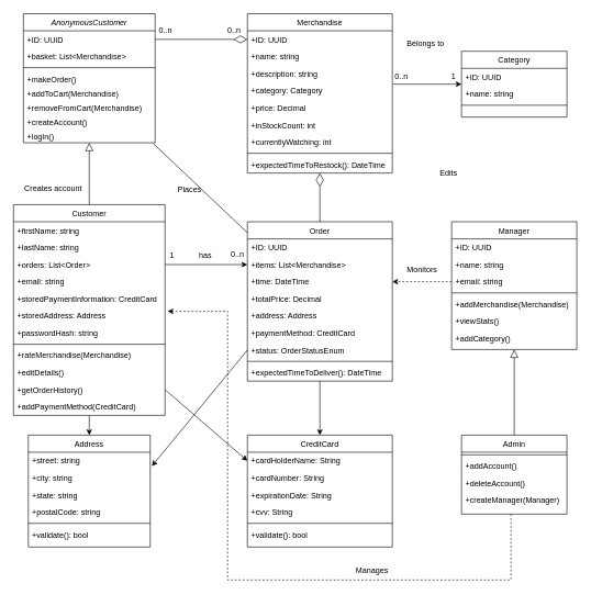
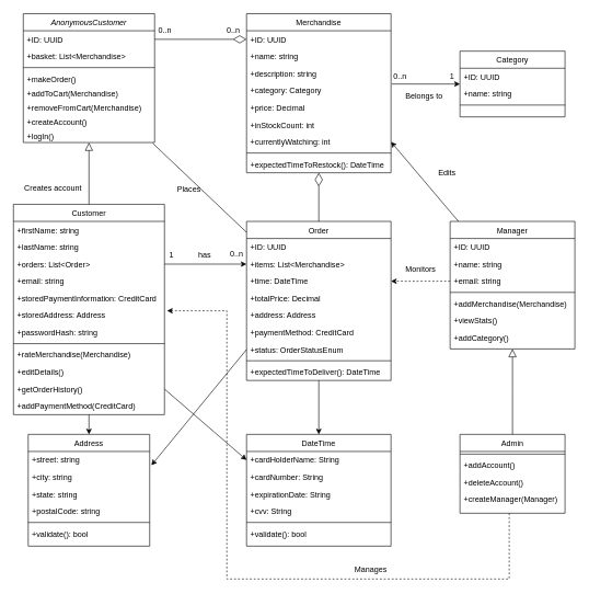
- <mxCell id="80" value="Belongs to" style="text;html=1;align=center;verticalAlign=middle;resizable=0;points=[];autosize=1;strokeColor=none;fillColor=none;" parent="1" vertex="1"><mxGeometry x="605" y="50" width="80" height="30" as="geometry" /></mxCell>
+ <mxCell id="80" value="Belongs to" style="text;html=1;align=center;verticalAlign=middle;resizable=0;points=[];autosize=1;strokeColor=none;fillColor=none;" parent="1" vertex="1"><mxGeometry x="605" y="130" width="80" height="30" as="geometry" /></mxCell>
+ <mxCell id="65" style="rounded=0;orthogonalLoop=1;jettySize=auto;html=1;entryX=1;entryY=0.5;entryDx=0;entryDy=0;" parent="1" source="66" target="47" edge="1"><mxGeometry relative="1" as="geometry" /></mxCell>
- <mxCell id="81" value="CreditCard" style="swimlane;fontStyle=0;align=center;verticalAlign=top;childLayout=stackLayout;horizontal=1;startSize=26;horizontalStack=0;resizeParent=1;resizeLast=0;collapsible=1;marginBottom=0;rounded=0;shadow=0;strokeWidth=1;" parent="1" vertex="1"><mxGeometry x="375" y="660" width="220" height="170" as="geometry"><mxRectangle x="130" y="380" width="160" height="26" as="alternateBounds" /></mxGeometry></mxCell>
+ <mxCell id="81" value="DateTime" style="swimlane;fontStyle=0;align=center;verticalAlign=top;childLayout=stackLayout;horizontal=1;startSize=26;horizontalStack=0;resizeParent=1;resizeLast=0;collapsible=1;marginBottom=0;rounded=0;shadow=0;strokeWidth=1;" parent="1" vertex="1"><mxGeometry x="375" y="660" width="220" height="170" as="geometry"><mxRectangle x="130" y="380" width="160" height="26" as="alternateBounds" /></mxGeometry></mxCell>
